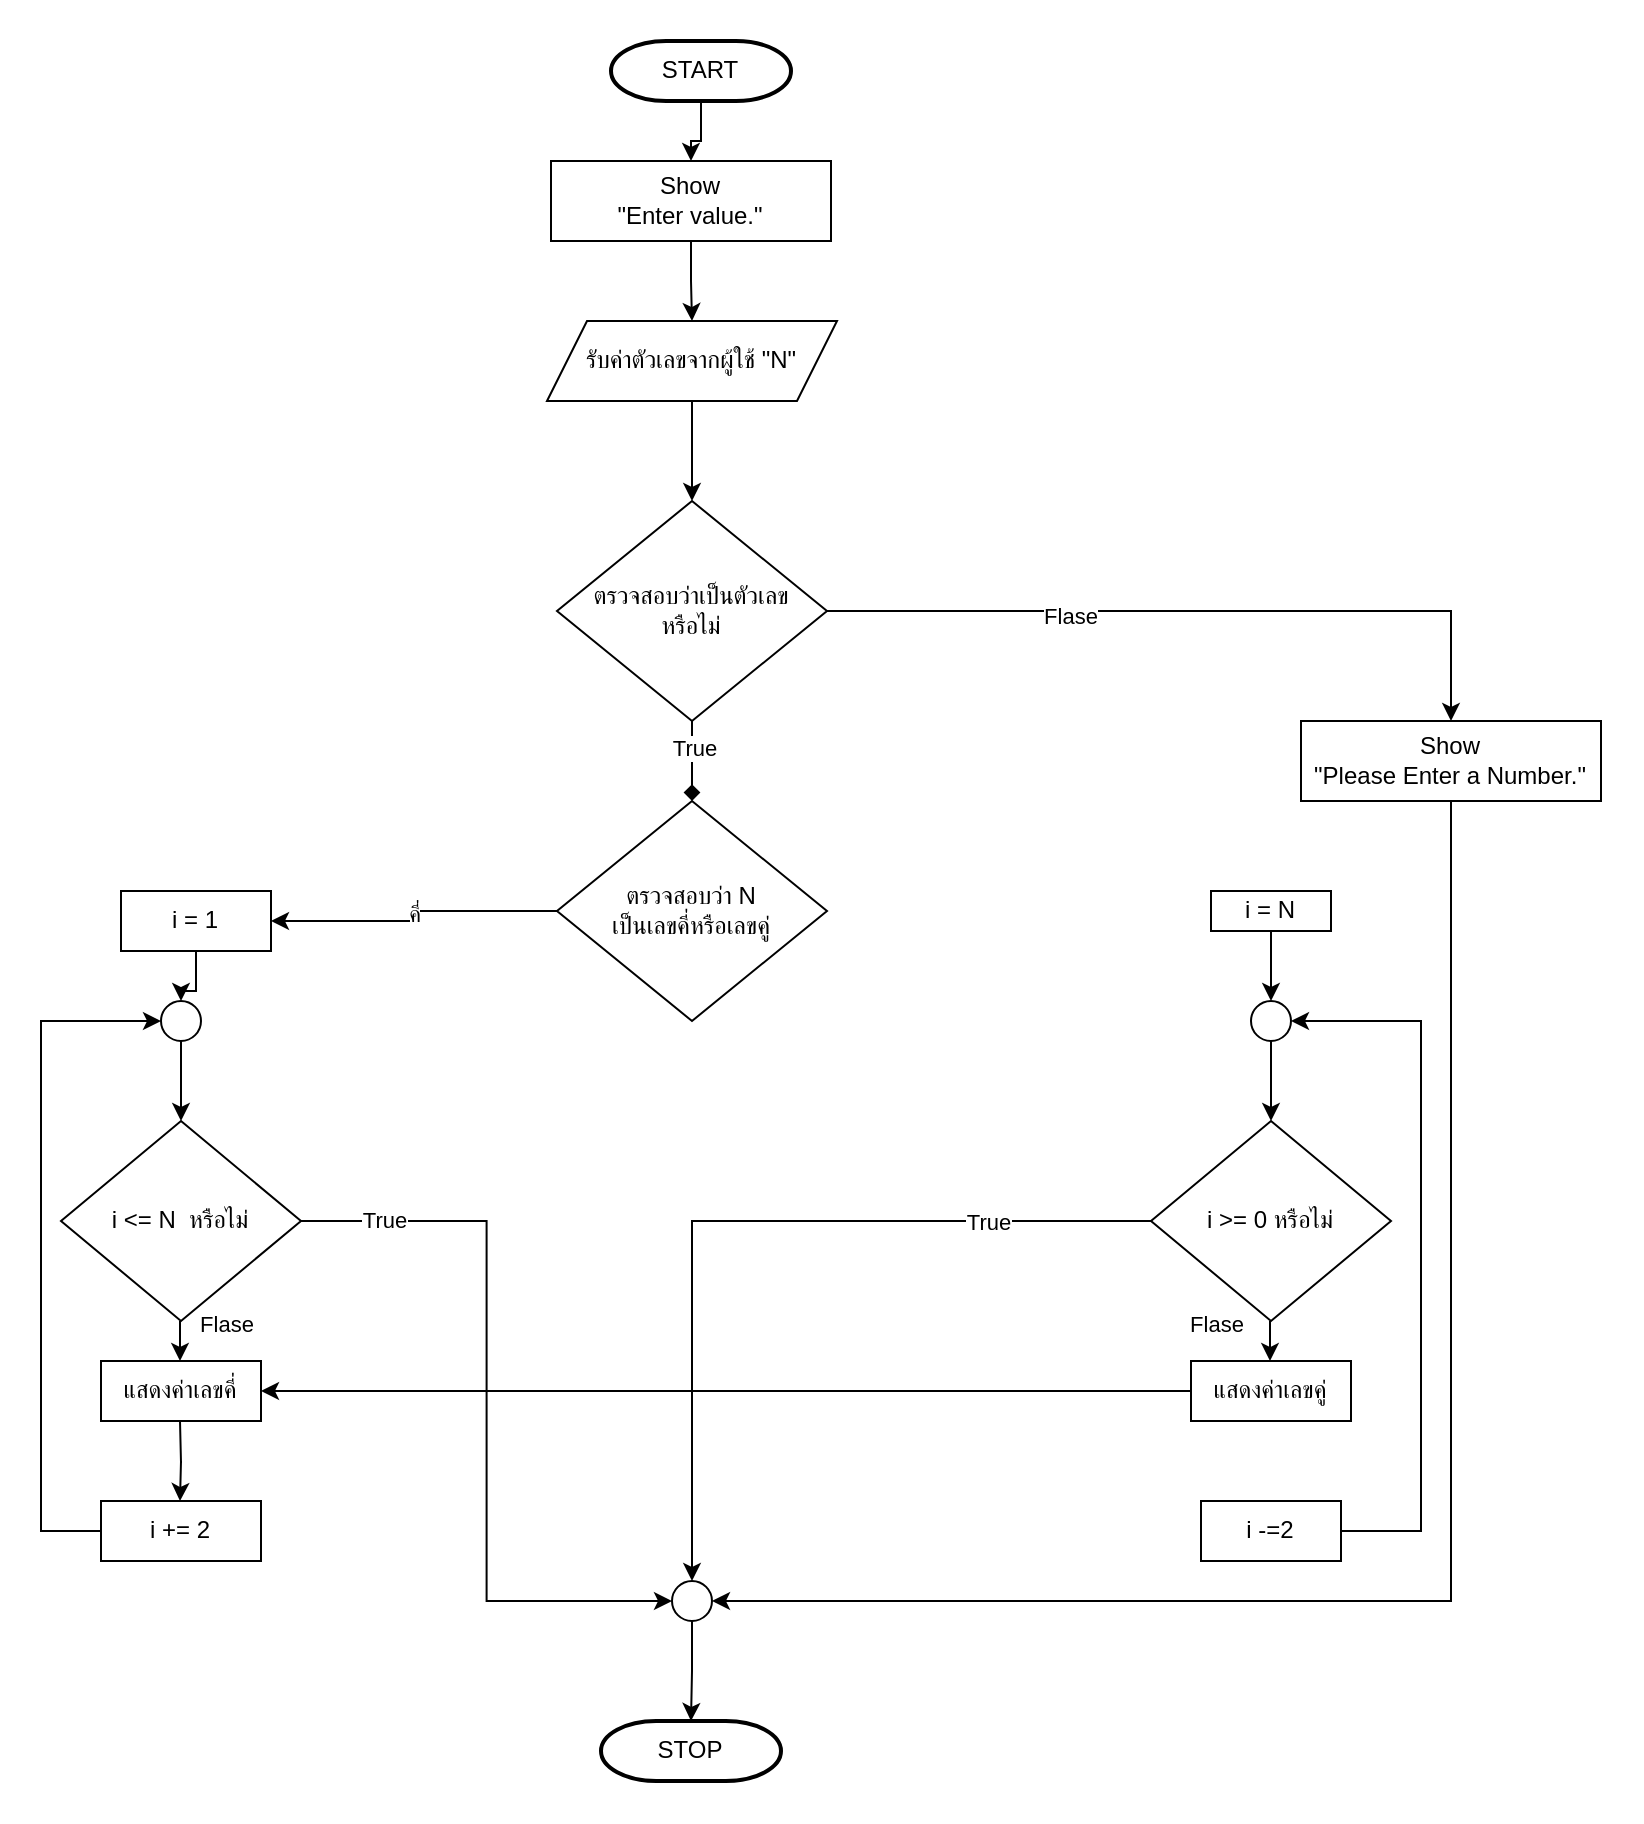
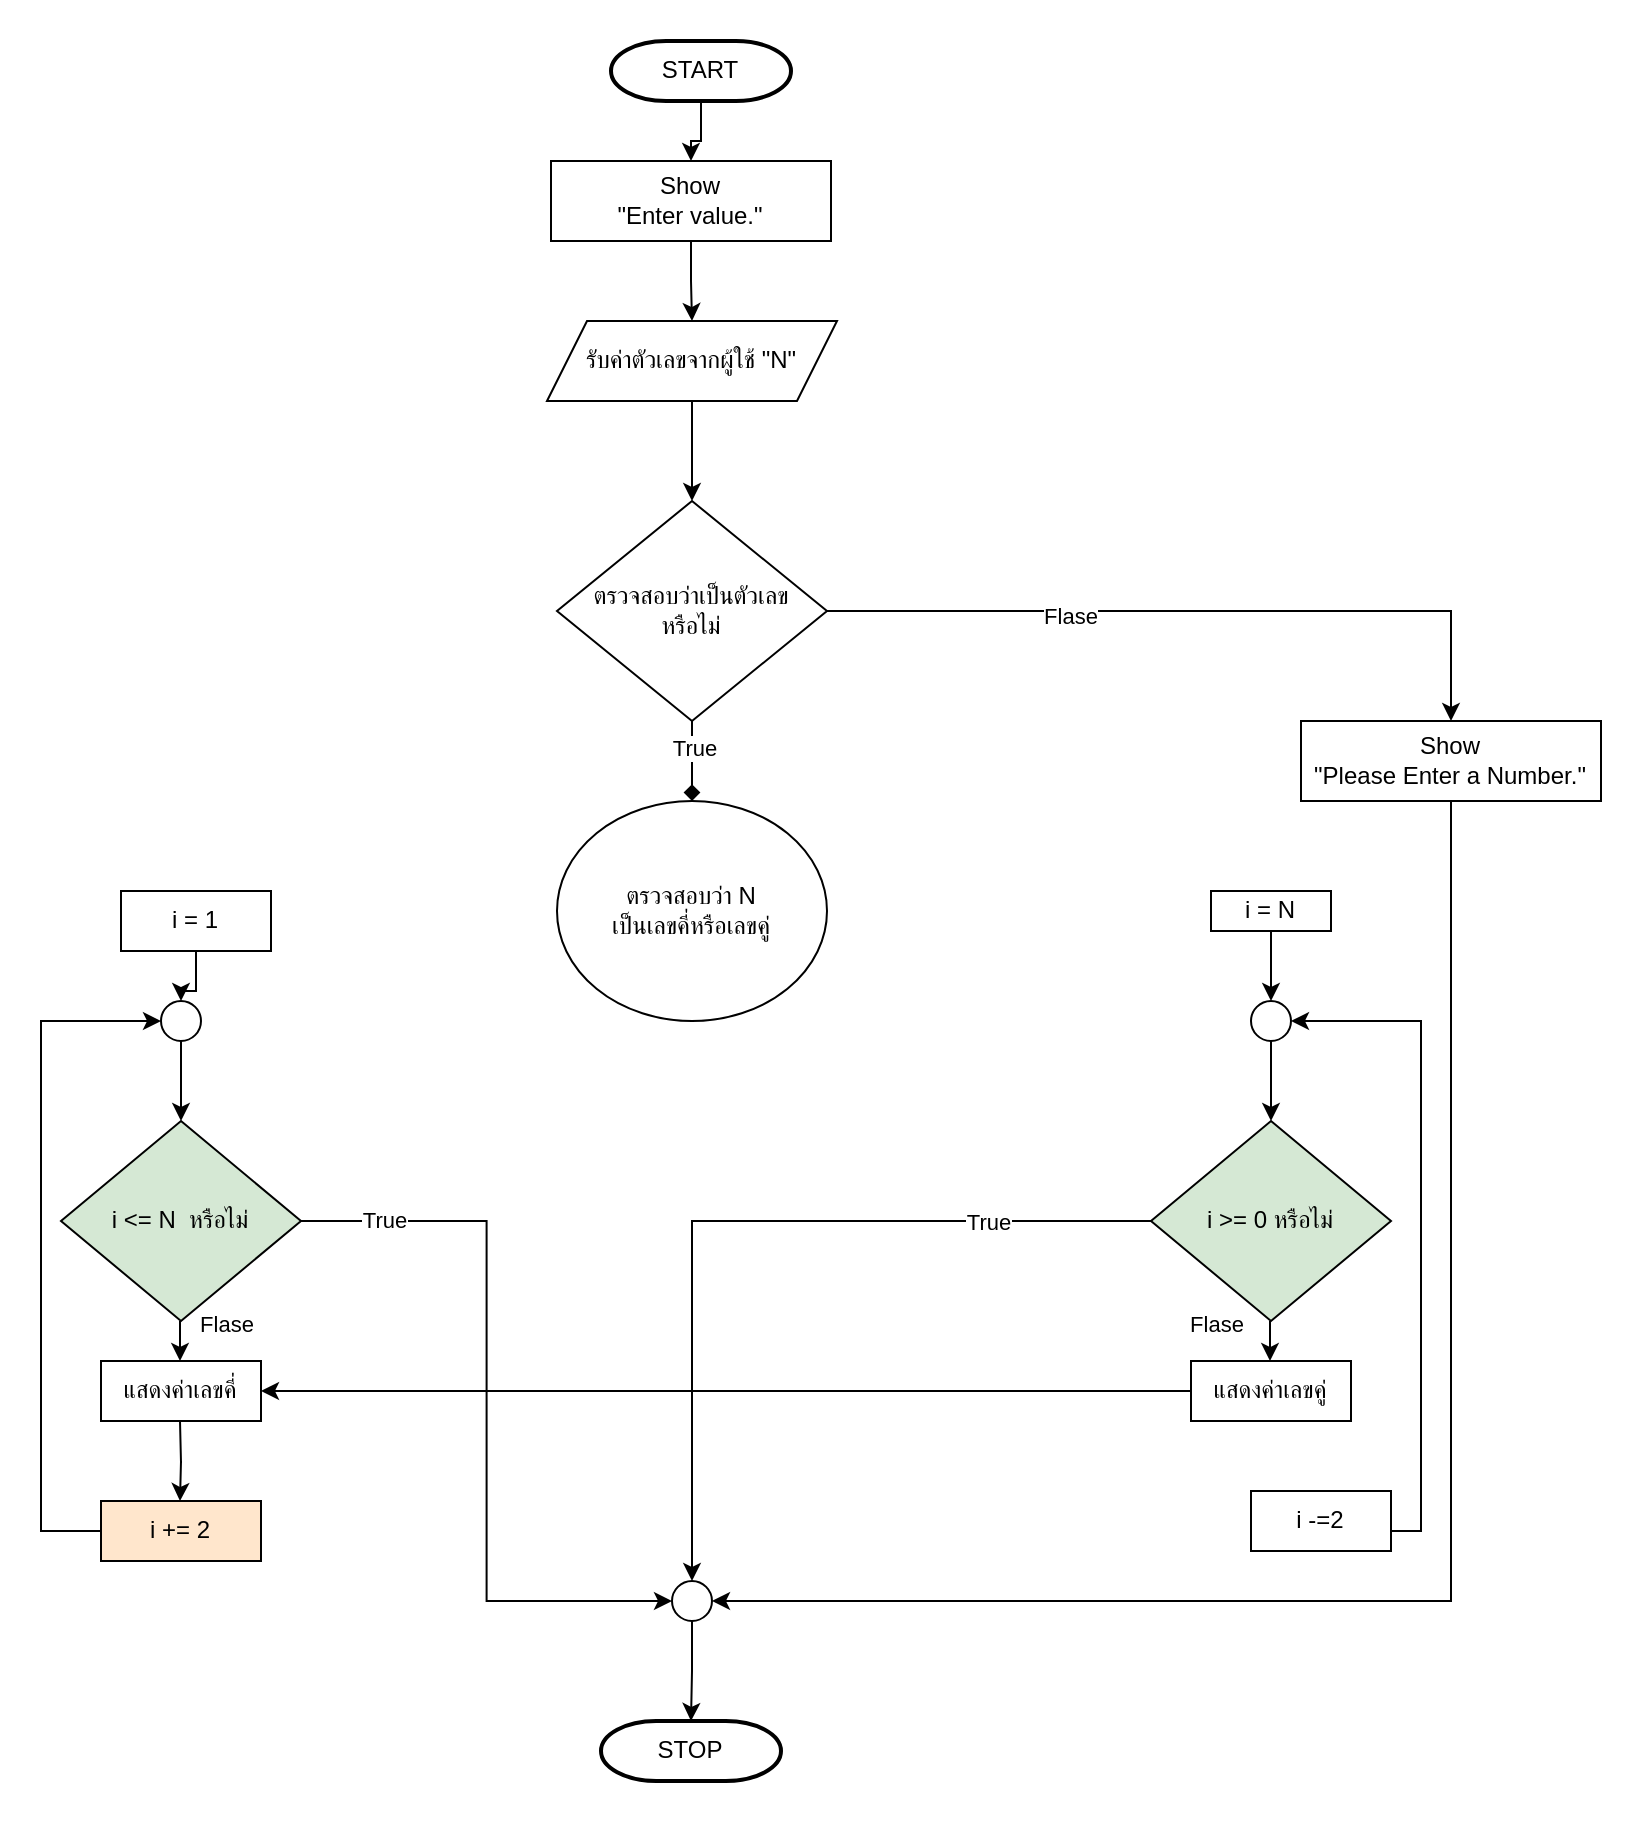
- <mxCell id="8" value="" style="edgeStyle=orthogonalEdgeStyle;rounded=0;orthogonalLoop=1;jettySize=auto;html=1;entryX=1;entryY=0.5;entryDx=0;entryDy=0;" edge="1" parent="1" source="10" target="40"><mxGeometry relative="1" as="geometry"><mxPoint x="100" y="455" as="targetPoint" /></mxGeometry></mxCell>
- <mxCell id="9" value="คี่" style="edgeLabel;html=1;align=center;verticalAlign=middle;resizable=0;points=[];" vertex="1" connectable="0" parent="8"><mxGeometry x="-0.011" relative="1" as="geometry"><mxPoint as="offset" /></mxGeometry></mxCell>
- <mxCell id="10" value="&lt;div&gt;ตรวจสอบว่า N&lt;/div&gt;&lt;div&gt;เป็นเลขคี่หรือเลขคู่&lt;/div&gt;" style="rhombus;whiteSpace=wrap;html=1;" vertex="1" parent="1"><mxGeometry x="278" y="400" width="135" height="110" as="geometry" /></mxCell>
+ <mxCell id="10" value="&lt;div&gt;ตรวจสอบว่า N&lt;/div&gt;&lt;div&gt;เป็นเลขคี่หรือเลขคู่&lt;/div&gt;" style="ellipse;whiteSpace=wrap;html=1;" vertex="1" parent="1"><mxGeometry x="278" y="400" width="135" height="110" as="geometry" /></mxCell>
- <mxCell id="13" value="i &amp;lt;= N&amp;nbsp; หรือไม่" style="rhombus;whiteSpace=wrap;html=1;" vertex="1" parent="1"><mxGeometry x="30" y="560" width="120" height="100" as="geometry" /></mxCell>
+ <mxCell id="13" value="i &amp;lt;= N&amp;nbsp; หรือไม่" style="rhombus;whiteSpace=wrap;html=1;fillColor=#d5e8d4;" vertex="1" parent="1"><mxGeometry x="30" y="560" width="120" height="100" as="geometry" /></mxCell>
- <mxCell id="16" value="i &amp;gt;= 0 หรือไม่" style="rhombus;whiteSpace=wrap;html=1;" vertex="1" parent="1"><mxGeometry x="575" y="560" width="120" height="100" as="geometry" /></mxCell>
+ <mxCell id="16" value="i &amp;gt;= 0 หรือไม่" style="rhombus;whiteSpace=wrap;html=1;fillColor=#d5e8d4;" vertex="1" parent="1"><mxGeometry x="575" y="560" width="120" height="100" as="geometry" /></mxCell>
- <mxCell id="25" value="i += 2" style="rounded=0;whiteSpace=wrap;html=1;" vertex="1" parent="1"><mxGeometry x="50" y="750" width="80" height="30" as="geometry" /></mxCell>
+ <mxCell id="25" value="i += 2" style="rounded=0;whiteSpace=wrap;html=1;fillColor=#ffe6cc;" vertex="1" parent="1"><mxGeometry x="50" y="750" width="80" height="30" as="geometry" /></mxCell>
- <mxCell id="28" value="i -=2" style="rounded=0;whiteSpace=wrap;html=1;" vertex="1" parent="1"><mxGeometry x="600" y="750" width="70" height="30" as="geometry" /></mxCell>
+ <mxCell id="28" value="i -=2" style="rounded=0;whiteSpace=wrap;html=1;" vertex="1" parent="1"><mxGeometry x="625" y="745" width="70" height="30" as="geometry" /></mxCell>
